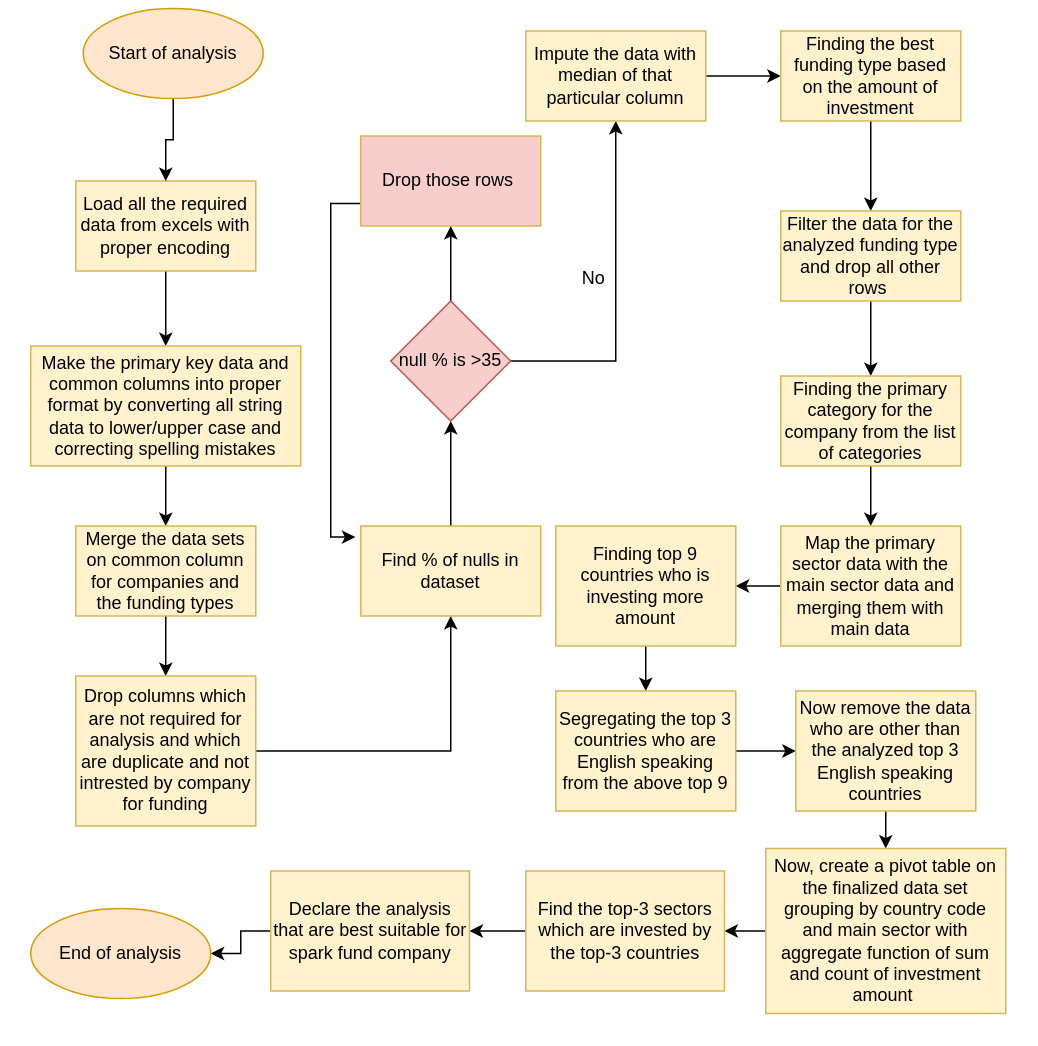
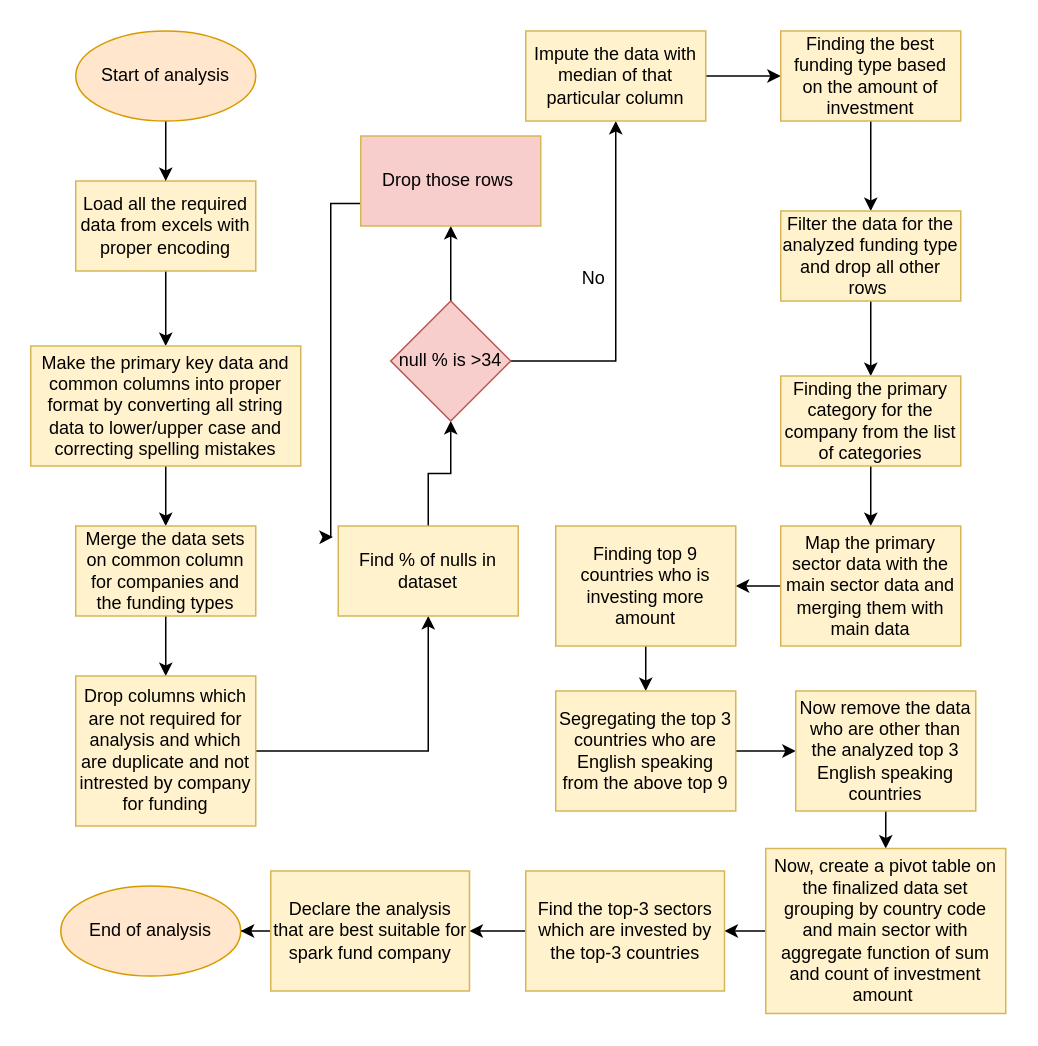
- <mxCell id="41" value="Start of analysis" style="ellipse;whiteSpace=wrap;html=1;rounded=0;fillColor=#ffe6cc;strokeColor=#d79b00;" vertex="1" parent="1"><mxGeometry x="55" y="5" width="120" height="60" as="geometry" /></mxCell>
+ <mxCell id="41" value="Start of analysis" style="ellipse;whiteSpace=wrap;html=1;rounded=0;fillColor=#ffe6cc;strokeColor=#d79b00;" vertex="1" parent="1"><mxGeometry x="50" y="20" width="120" height="60" as="geometry" /></mxCell>
- <mxCell id="14" value="null % is &amp;gt;35" style="rhombus;whiteSpace=wrap;html=1;rounded=0;fillColor=#f8cecc;strokeColor=#b85450;" vertex="1" parent="1"><mxGeometry x="260" y="200" width="80" height="80" as="geometry" /></mxCell>
+ <mxCell id="14" value="null % is &amp;gt;34" style="rhombus;whiteSpace=wrap;html=1;rounded=0;fillColor=#f8cecc;strokeColor=#b85450;" vertex="1" parent="1"><mxGeometry x="260" y="200" width="80" height="80" as="geometry" /></mxCell>
- <mxCell id="11" value="Find % of nulls in dataset" style="rounded=0;whiteSpace=wrap;html=1;fillColor=#fff2cc;strokeColor=#d6b656;" vertex="1" parent="1"><mxGeometry x="240" y="350" width="120" height="60" as="geometry" /></mxCell>
+ <mxCell id="11" value="Find % of nulls in dataset" style="rounded=0;whiteSpace=wrap;html=1;fillColor=#fff2cc;strokeColor=#d6b656;" vertex="1" parent="1"><mxGeometry x="225" y="350" width="120" height="60" as="geometry" /></mxCell>
- <mxCell id="42" value="End of analysis" style="ellipse;whiteSpace=wrap;html=1;rounded=0;fillColor=#ffe6cc;strokeColor=#d79b00;" vertex="1" parent="1"><mxGeometry x="20" y="605" width="120" height="60" as="geometry" /></mxCell>
+ <mxCell id="42" value="End of analysis" style="ellipse;whiteSpace=wrap;html=1;rounded=0;fillColor=#ffe6cc;strokeColor=#d79b00;" vertex="1" parent="1"><mxGeometry x="40" y="590" width="120" height="60" as="geometry" /></mxCell>
